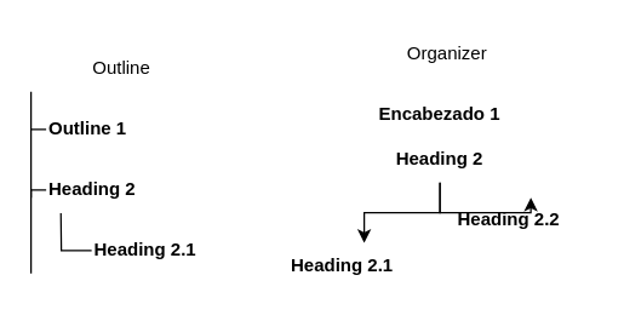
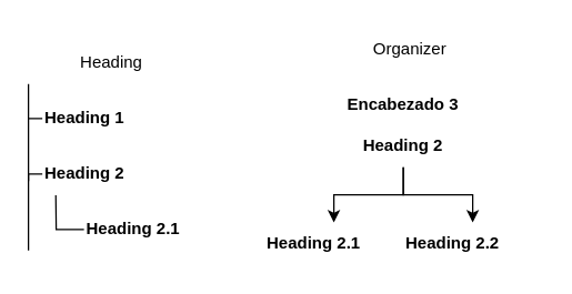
- <mxCell id="15" value="Outline" style="text;html=1;strokeColor=none;fillColor=none;align=center;verticalAlign=middle;whiteSpace=wrap;rounded=0;" parent="1" vertex="1"><mxGeometry x="25" y="30" width="110" height="30" as="geometry" /></mxCell>
+ <mxCell id="15" value="Heading" style="text;html=1;strokeColor=none;fillColor=none;align=center;verticalAlign=middle;whiteSpace=wrap;rounded=0;" parent="1" vertex="1"><mxGeometry x="25" y="30" width="110" height="30" as="geometry" /></mxCell>
- <mxCell id="9" value="&lt;b&gt;Encabezado 1&lt;/b&gt;" style="text;html=1;strokeColor=none;fillColor=none;align=center;verticalAlign=middle;whiteSpace=wrap;rounded=0;" parent="1" vertex="1"><mxGeometry x="240" y="60" width="100" height="30" as="geometry" /></mxCell>
+ <mxCell id="9" value="&lt;b&gt;Encabezado 3&lt;/b&gt;" style="text;html=1;strokeColor=none;fillColor=none;align=center;verticalAlign=middle;whiteSpace=wrap;rounded=0;" parent="1" vertex="1"><mxGeometry x="240" y="60" width="100" height="30" as="geometry" /></mxCell>
- <mxCell id="2" value="&lt;b&gt;Outline 1&lt;/b&gt;" style="text;html=1;strokeColor=none;fillColor=none;align=left;verticalAlign=middle;whiteSpace=wrap;rounded=0;" parent="1" vertex="1"><mxGeometry x="30" y="70" width="100" height="30" as="geometry" /></mxCell>
+ <mxCell id="2" value="&lt;b&gt;Heading 1&lt;/b&gt;" style="text;html=1;strokeColor=none;fillColor=none;align=left;verticalAlign=middle;whiteSpace=wrap;rounded=0;" parent="1" vertex="1"><mxGeometry x="30" y="70" width="100" height="30" as="geometry" /></mxCell>
- <mxCell id="14" value="&lt;b&gt;Heading 2.2&lt;/b&gt;" style="text;html=1;strokeColor=none;fillColor=none;align=left;verticalAlign=middle;whiteSpace=wrap;rounded=0;" parent="1" vertex="1"><mxGeometry x="300" y="130" width="100" height="30" as="geometry" /></mxCell>
+ <mxCell id="14" value="&lt;b&gt;Heading 2.2&lt;/b&gt;" style="text;html=1;strokeColor=none;fillColor=none;align=left;verticalAlign=middle;whiteSpace=wrap;rounded=0;" parent="1" vertex="1"><mxGeometry x="290" y="160" width="100" height="30" as="geometry" /></mxCell>
